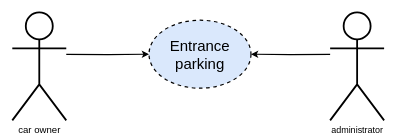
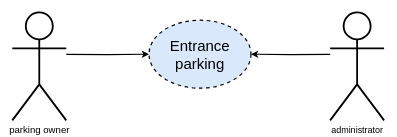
- <mxCell id="3" value="&lt;font style=&quot;font-size: 16px;&quot;&gt;car owner&lt;/font&gt;" style="shape=umlActor;verticalLabelPosition=bottom;verticalAlign=top;html=1;outlineConnect=0;strokeWidth=3;" parent="1" vertex="1"><mxGeometry x="20" y="20" width="90" height="180" as="geometry" /></mxCell>
+ <mxCell id="3" value="&lt;font style=&quot;font-size: 16px;&quot;&gt;parking owner&lt;/font&gt;" style="shape=umlActor;verticalLabelPosition=bottom;verticalAlign=top;html=1;outlineConnect=0;strokeWidth=3;" parent="1" vertex="1"><mxGeometry x="20" y="20" width="90" height="180" as="geometry" /></mxCell>
